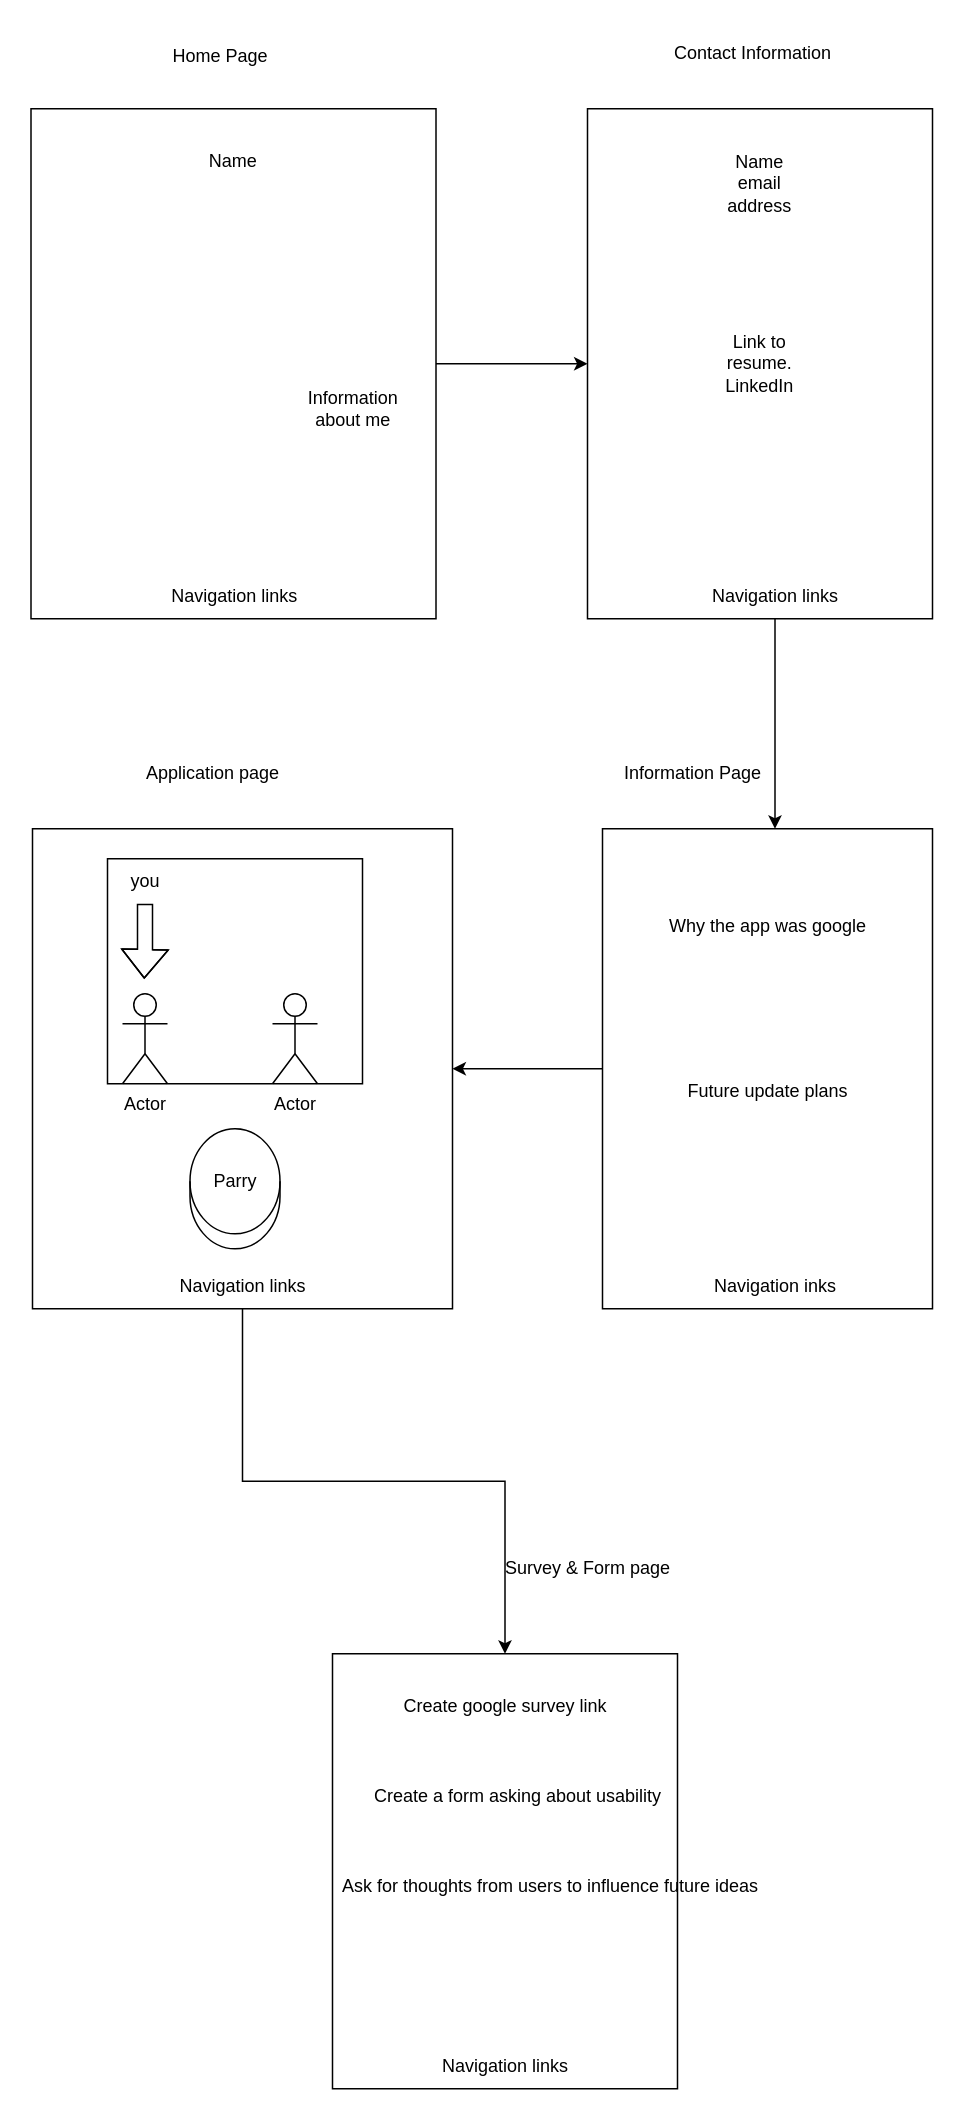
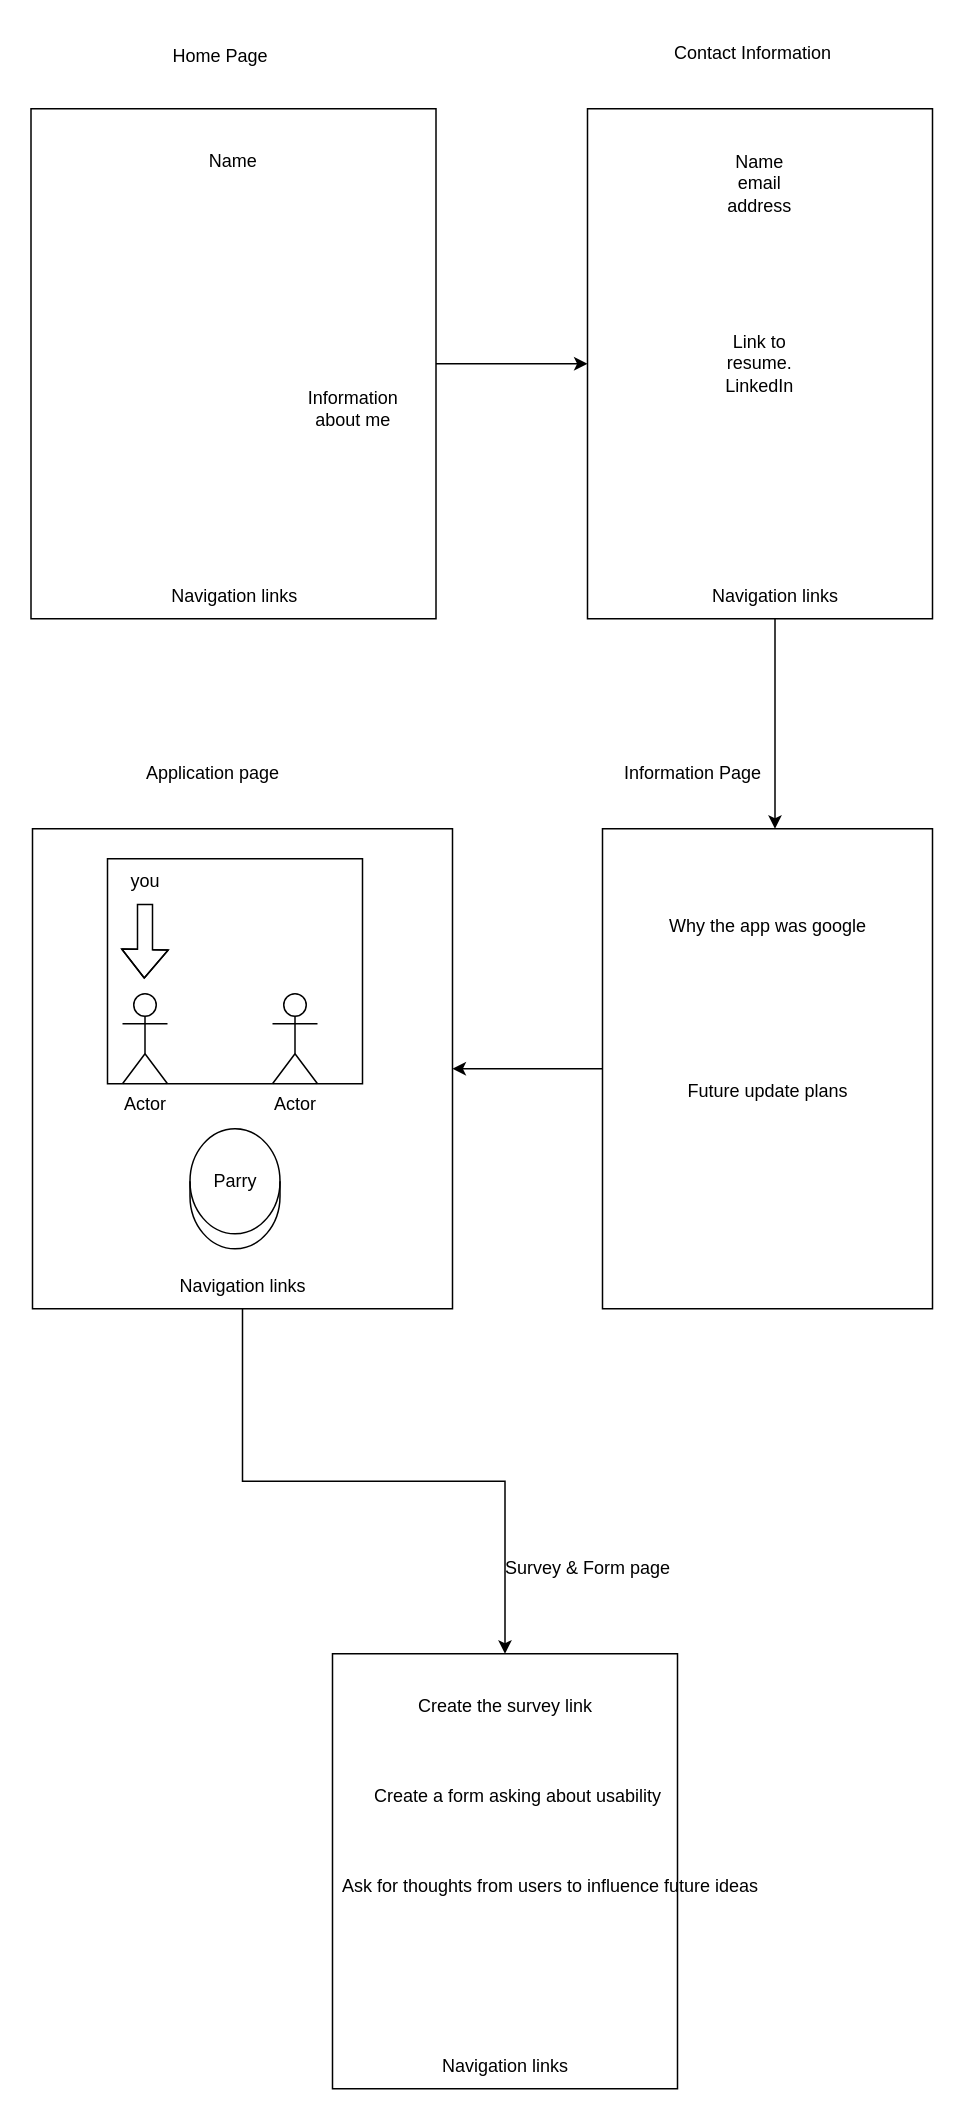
- <mxCell id="19" value="Navigation inks" style="text;html=1;align=center;verticalAlign=middle;resizable=0;points=[];autosize=1;strokeColor=none;fillColor=none;" vertex="1" parent="1"><mxGeometry x="466" y="842" width="100" height="30" as="geometry" /></mxCell>
- <mxCell id="32" value="Create google survey link" style="text;html=1;align=center;verticalAlign=middle;resizable=0;points=[];autosize=1;strokeColor=none;fillColor=none;" vertex="1" parent="1"><mxGeometry x="256" y="1122" width="160" height="30" as="geometry" /></mxCell>
+ <mxCell id="32" value="Create the survey link" style="text;html=1;align=center;verticalAlign=middle;resizable=0;points=[];autosize=1;strokeColor=none;fillColor=none;" vertex="1" parent="1"><mxGeometry x="256" y="1122" width="160" height="30" as="geometry" /></mxCell>
